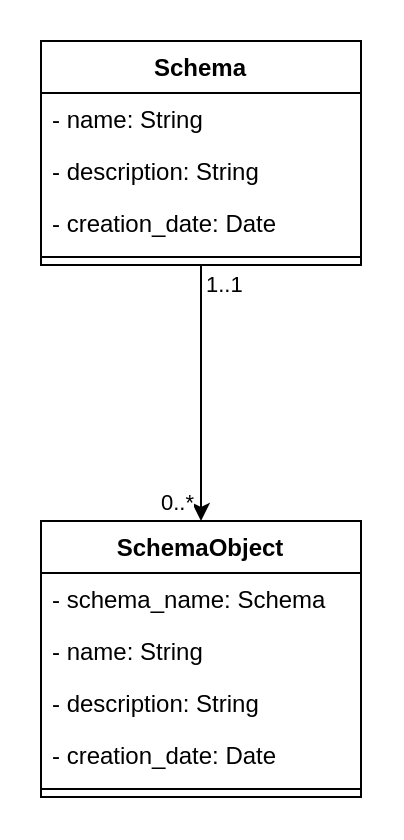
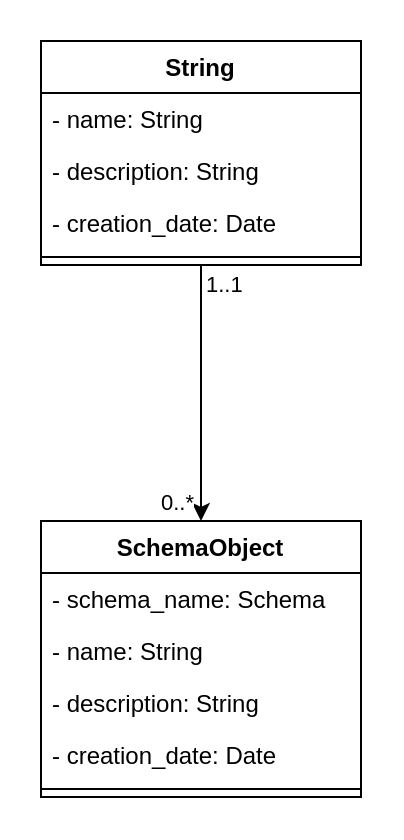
- <mxCell id="2" value="Schema" style="swimlane;fontStyle=1;align=center;verticalAlign=top;childLayout=stackLayout;horizontal=1;startSize=26;horizontalStack=0;resizeParent=1;resizeParentMax=0;resizeLast=0;collapsible=1;marginBottom=0;whiteSpace=wrap;html=1;" parent="1" vertex="1"><mxGeometry x="20" y="20" width="160" height="112" as="geometry" /></mxCell>
+ <mxCell id="2" value="String" style="swimlane;fontStyle=1;align=center;verticalAlign=top;childLayout=stackLayout;horizontal=1;startSize=26;horizontalStack=0;resizeParent=1;resizeParentMax=0;resizeLast=0;collapsible=1;marginBottom=0;whiteSpace=wrap;html=1;" parent="1" vertex="1"><mxGeometry x="20" y="20" width="160" height="112" as="geometry" /></mxCell>
